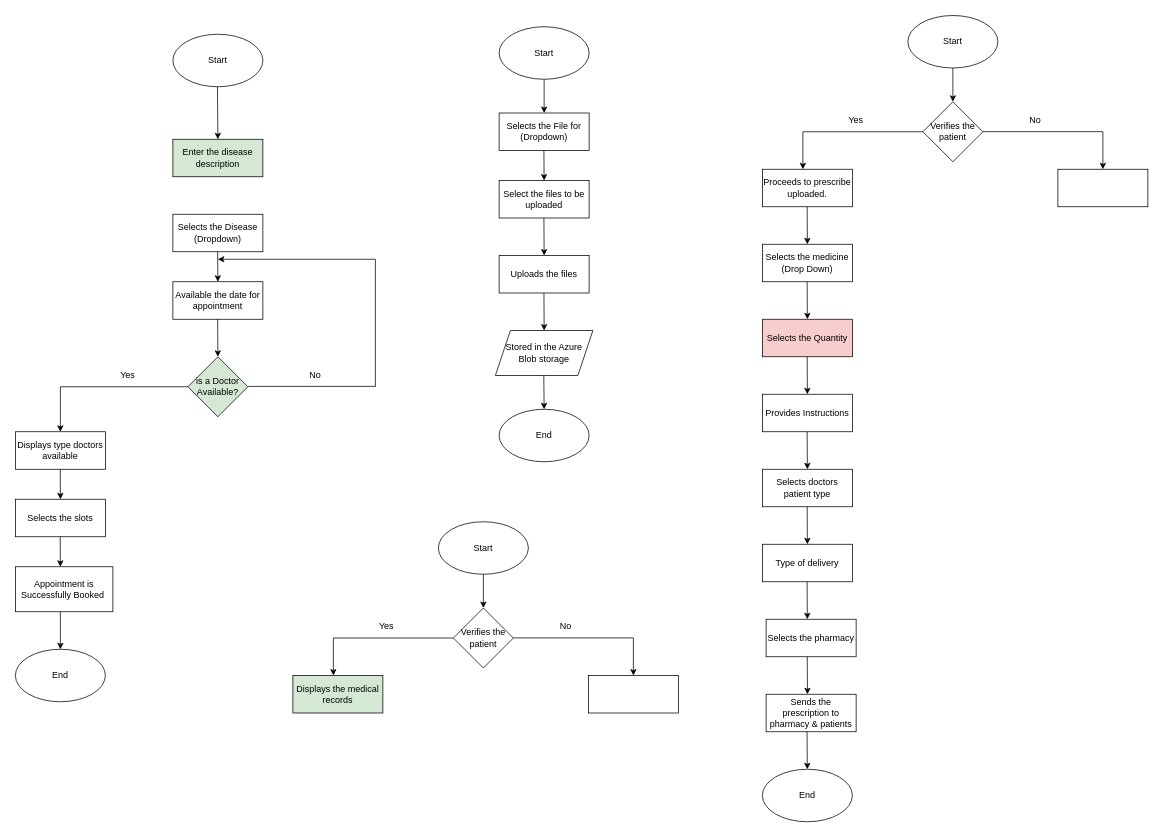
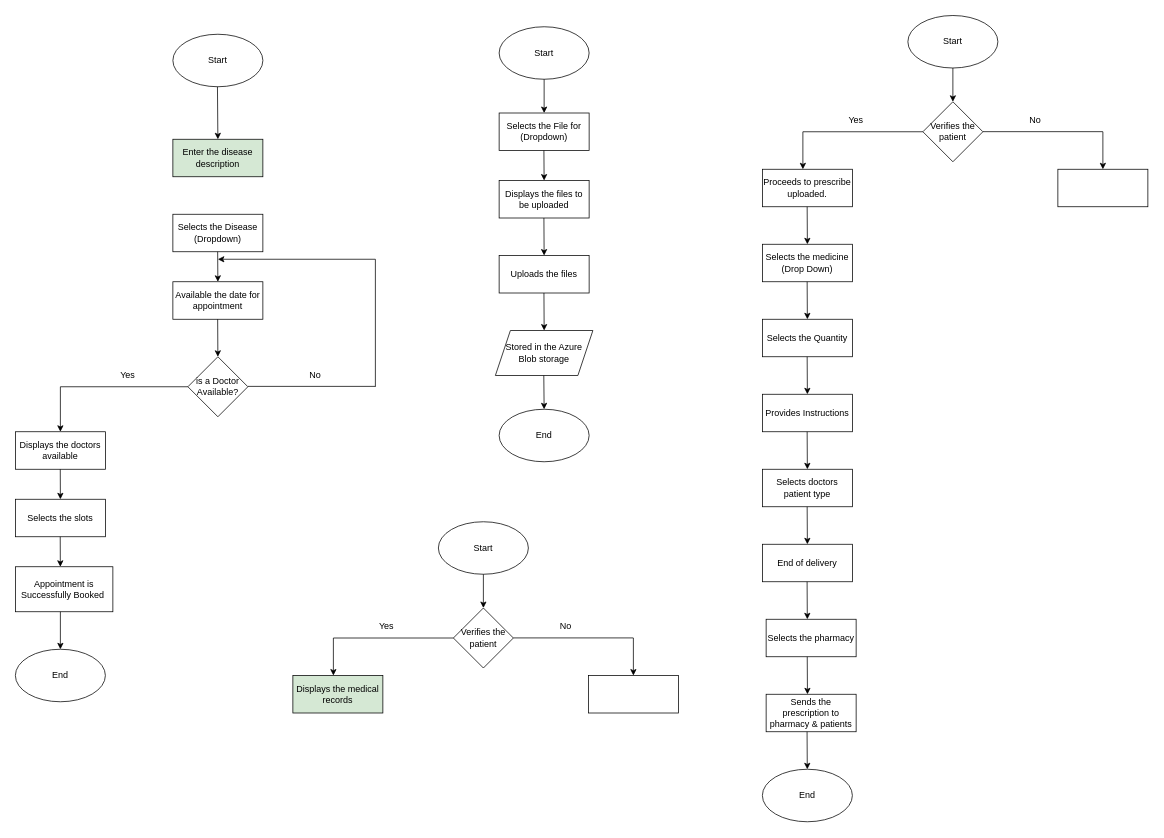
- <mxCell id="25" value="Select the files to be uploaded" style="rounded=0;whiteSpace=wrap;html=1;" vertex="1" parent="1"><mxGeometry x="665" y="240" width="120" height="50" as="geometry" /></mxCell>
+ <mxCell id="25" value="Displays the files to be uploaded" style="rounded=0;whiteSpace=wrap;html=1;" vertex="1" parent="1"><mxGeometry x="665" y="240" width="120" height="50" as="geometry" /></mxCell>
- <mxCell id="45" value="Selects the Quantity" style="rounded=0;whiteSpace=wrap;html=1;fillColor=#f8cecc;" vertex="1" parent="1"><mxGeometry x="1016" y="425" width="120" height="50" as="geometry" /></mxCell>
+ <mxCell id="45" value="Selects the Quantity" style="rounded=0;whiteSpace=wrap;html=1;" vertex="1" parent="1"><mxGeometry x="1016" y="425" width="120" height="50" as="geometry" /></mxCell>
- <mxCell id="8" value="is a Doctor Available?" style="rhombus;whiteSpace=wrap;html=1;fillColor=#d5e8d4;" vertex="1" parent="1"><mxGeometry x="250" y="475" width="80" height="80" as="geometry" /></mxCell>
+ <mxCell id="8" value="is a Doctor Available?" style="rhombus;whiteSpace=wrap;html=1;" vertex="1" parent="1"><mxGeometry x="250" y="475" width="80" height="80" as="geometry" /></mxCell>
- <mxCell id="5" value="Displays type doctors available" style="rounded=0;whiteSpace=wrap;html=1;" vertex="1" parent="1"><mxGeometry x="20" y="575" width="120" height="50" as="geometry" /></mxCell>
+ <mxCell id="5" value="Displays the doctors available" style="rounded=0;whiteSpace=wrap;html=1;" vertex="1" parent="1"><mxGeometry x="20" y="575" width="120" height="50" as="geometry" /></mxCell>
- <mxCell id="51" value="Type of delivery" style="rounded=0;whiteSpace=wrap;html=1;" vertex="1" parent="1"><mxGeometry x="1016" y="725" width="120" height="50" as="geometry" /></mxCell>
+ <mxCell id="51" value="End of delivery" style="rounded=0;whiteSpace=wrap;html=1;" vertex="1" parent="1"><mxGeometry x="1016" y="725" width="120" height="50" as="geometry" /></mxCell>
